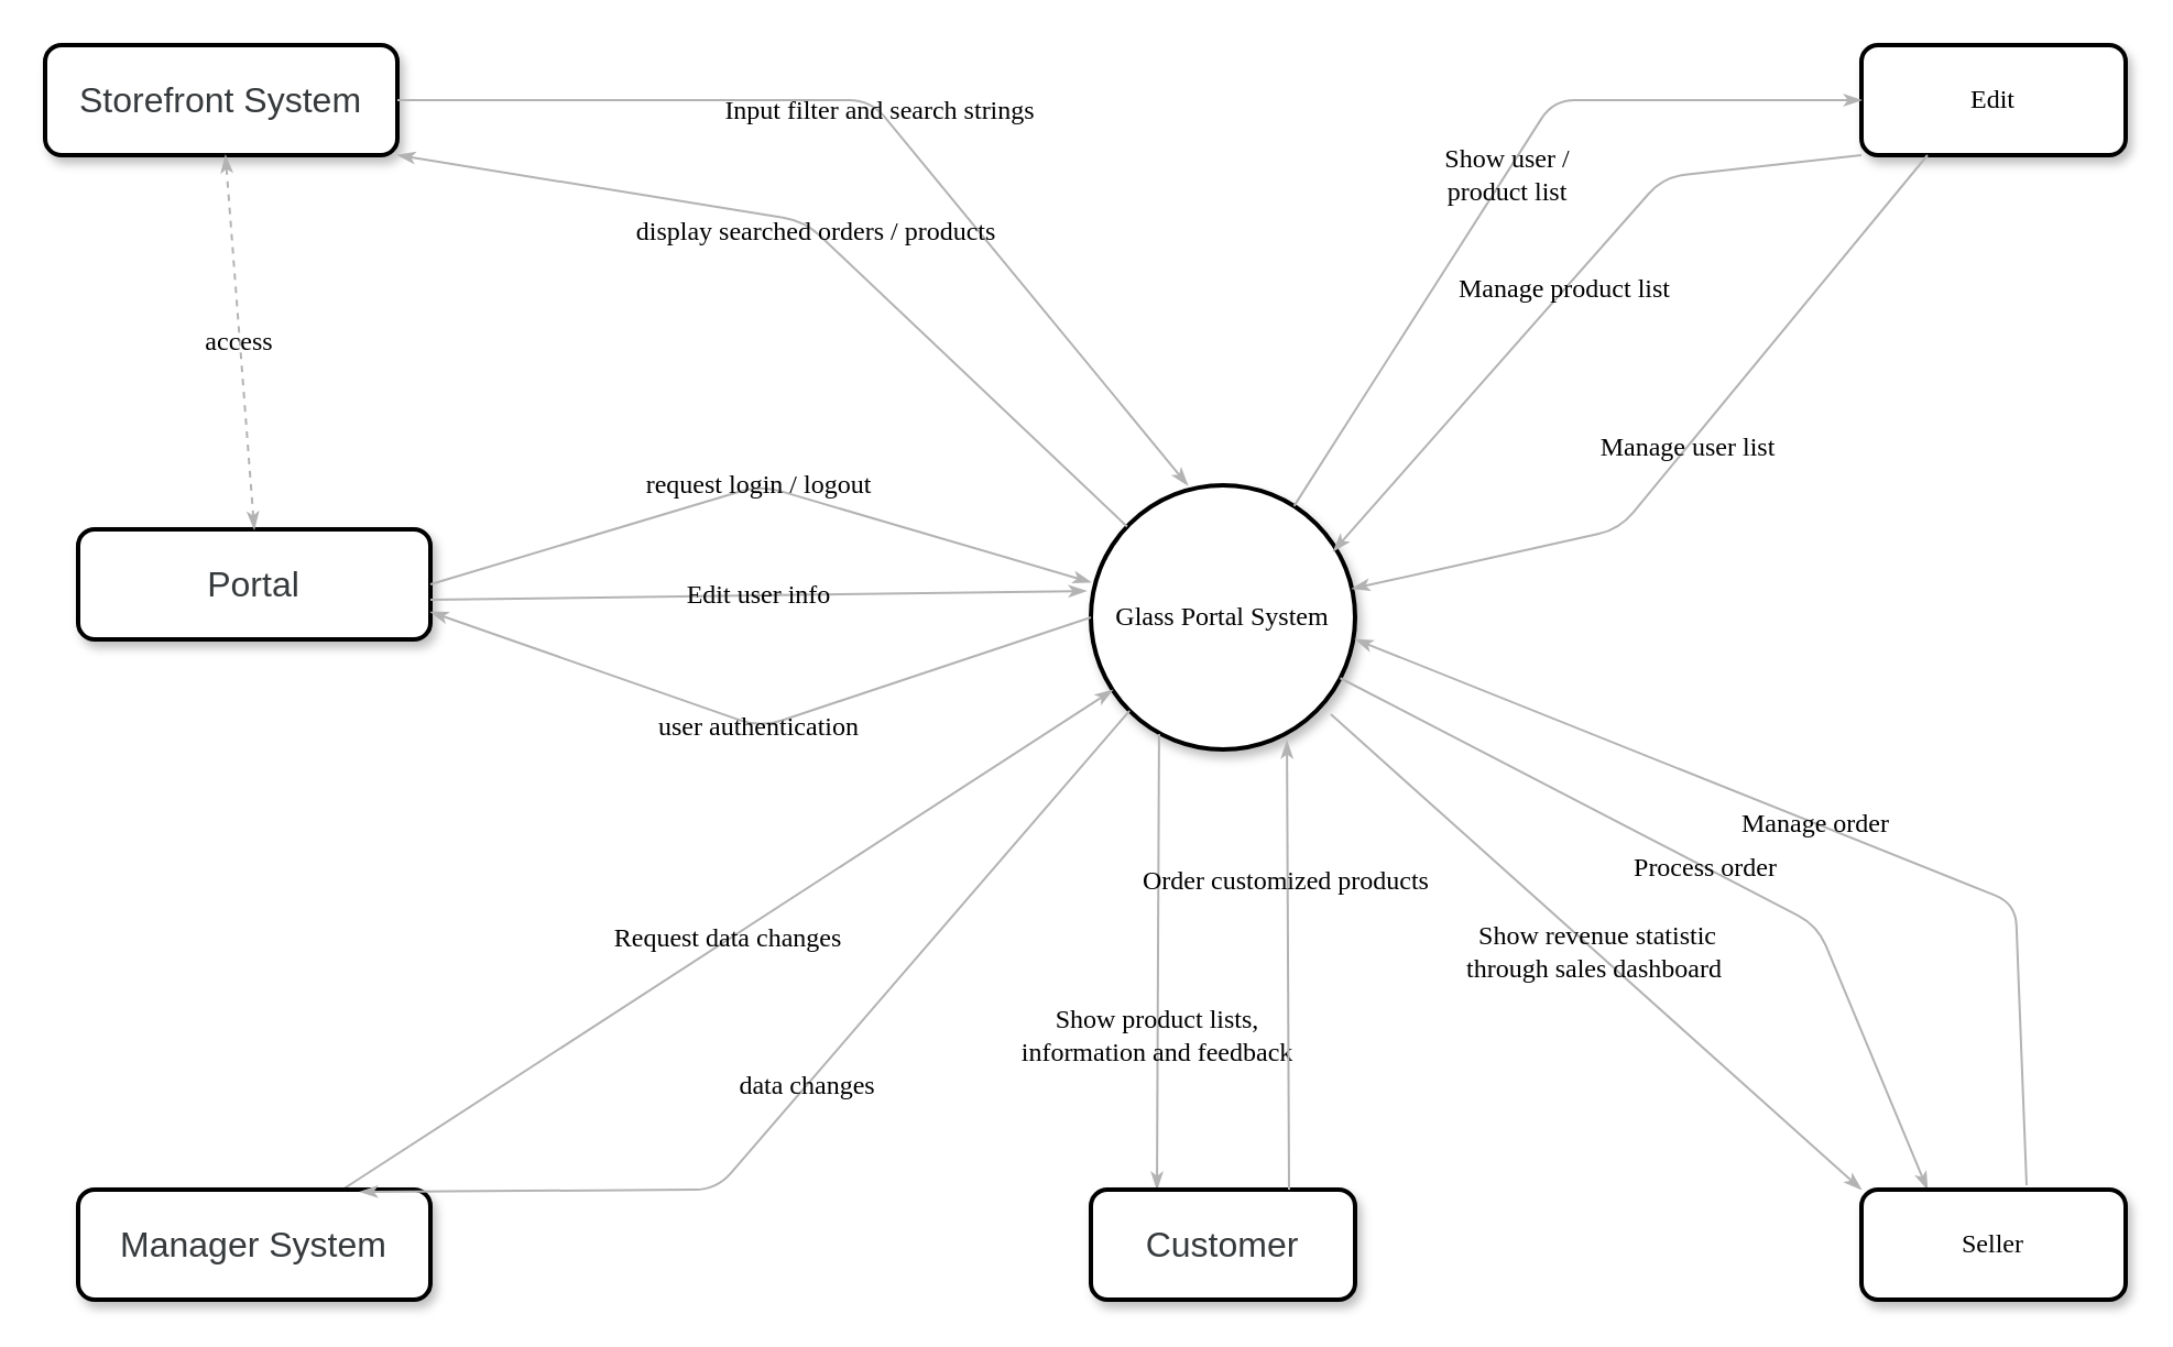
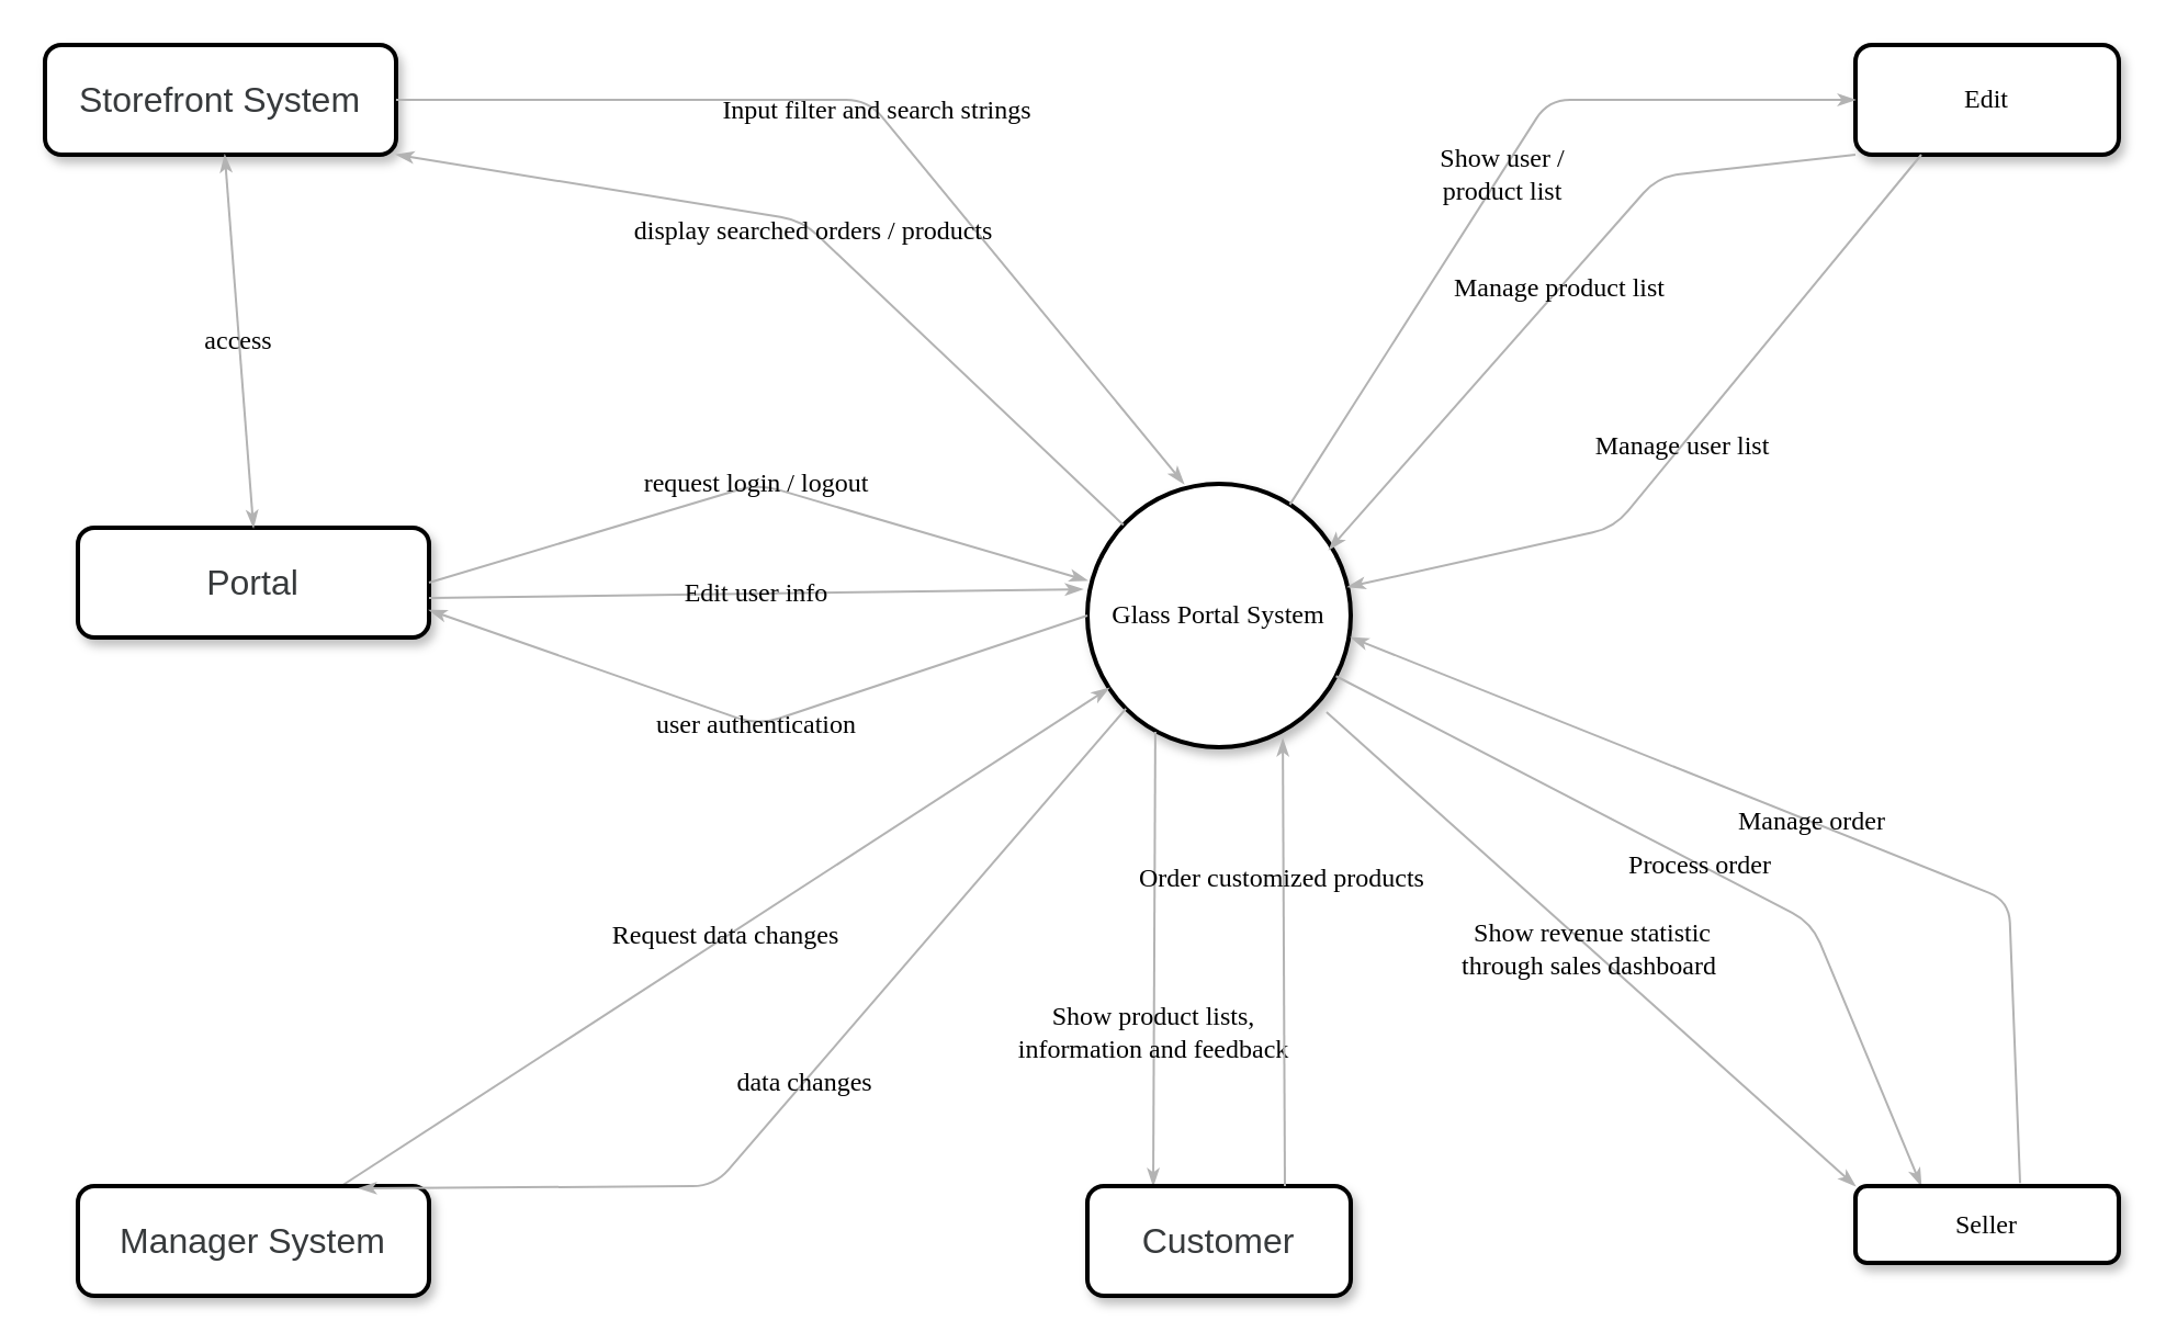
- <mxCell id="24" value="access" style="edgeStyle=none;rounded=1;html=1;labelBackgroundColor=none;startArrow=classicThin;startFill=1;startSize=5;endArrow=classicThin;endFill=1;endSize=5;jettySize=auto;orthogonalLoop=1;strokeColor=#B3B3B3;strokeWidth=1;fontFamily=Verdana;fontSize=12;exitX=0.5;exitY=0;exitDx=0;exitDy=0;dashed=1;" edge="1" parent="1" source="20" target="11"><mxGeometry relative="1" as="geometry"><mxPoint x="115" y="300" as="targetPoint" /><mxPoint x="115" y="230" as="sourcePoint" /><Array as="points" /></mxGeometry></mxCell>
+ <mxCell id="24" value="access" style="edgeStyle=none;rounded=1;html=1;labelBackgroundColor=none;startArrow=classicThin;startFill=1;startSize=5;endArrow=classicThin;endFill=1;endSize=5;jettySize=auto;orthogonalLoop=1;strokeColor=#B3B3B3;strokeWidth=1;fontFamily=Verdana;fontSize=12;exitX=0.5;exitY=0;exitDx=0;exitDy=0;" edge="1" parent="1" source="20" target="11"><mxGeometry relative="1" as="geometry"><mxPoint x="115" y="300" as="targetPoint" /><mxPoint x="115" y="230" as="sourcePoint" /><Array as="points" /></mxGeometry></mxCell>
- <mxCell id="8" value="&lt;span&gt;Seller&lt;br&gt;&lt;/span&gt;" style="rounded=1;whiteSpace=wrap;html=1;shadow=1;comic=0;labelBackgroundColor=none;strokeWidth=2;fontFamily=Verdana;fontSize=12;align=center;" vertex="1" parent="1"><mxGeometry x="845" y="540" width="120" height="50" as="geometry" /></mxCell>
+ <mxCell id="8" value="&lt;span&gt;Seller&lt;br&gt;&lt;/span&gt;" style="rounded=1;whiteSpace=wrap;html=1;shadow=1;comic=0;labelBackgroundColor=none;strokeWidth=2;fontFamily=Verdana;fontSize=12;align=center;" vertex="1" parent="1"><mxGeometry x="845" y="540" width="120" height="35" as="geometry" /></mxCell>
